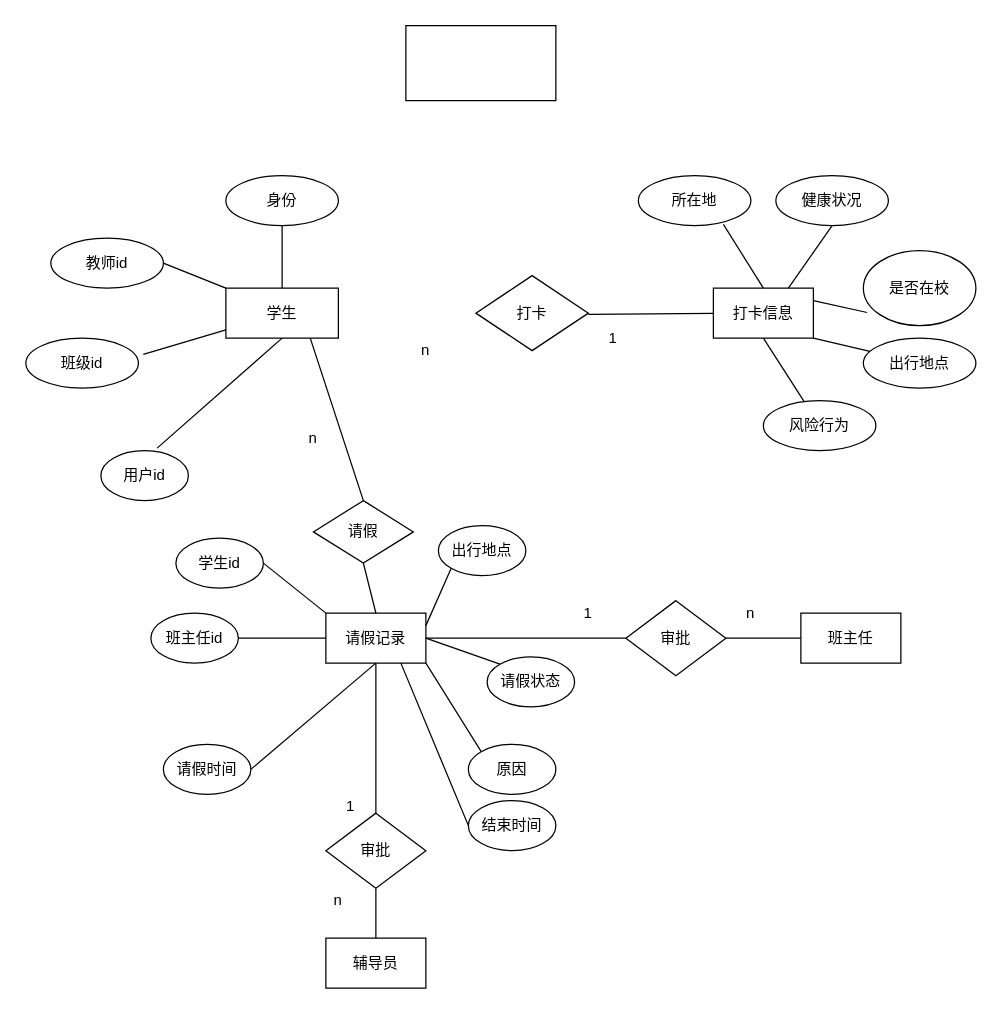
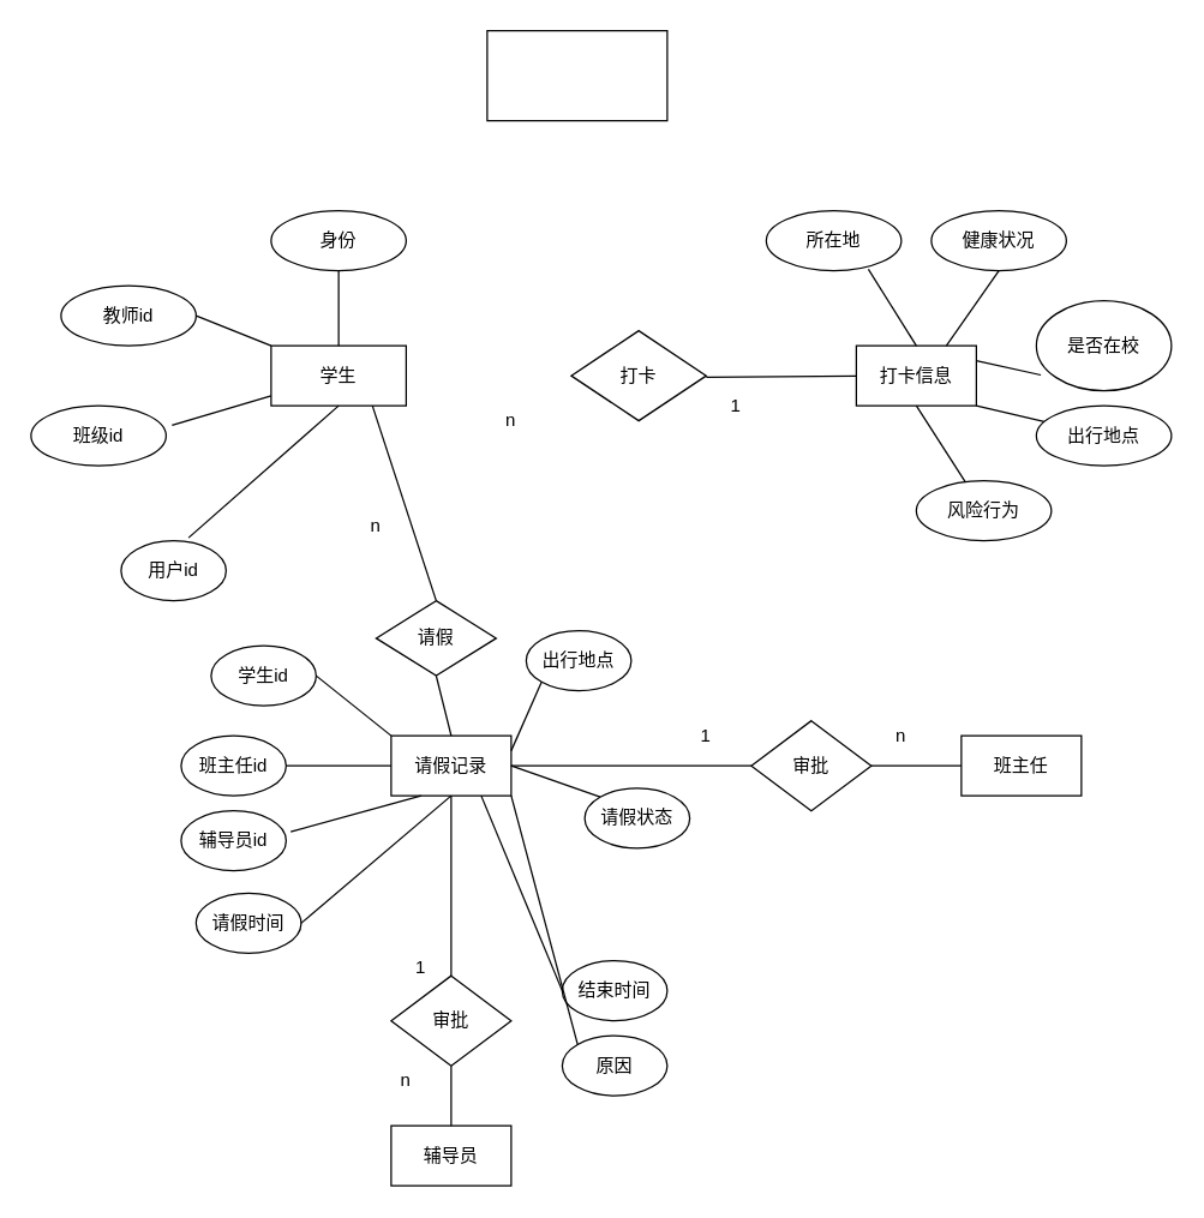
+ <mxCell id="41" value="" style="endArrow=none;html=1;entryX=1.043;entryY=0.35;entryDx=0;entryDy=0;exitX=0.25;exitY=1;exitDx=0;exitDy=0;entryPerimeter=0;" edge="1" parent="1" source="29" target="33"><mxGeometry width="50" height="50" relative="1" as="geometry"><mxPoint x="330" y="520" as="sourcePoint" /><mxPoint x="320" y="480" as="targetPoint" /></mxGeometry></mxCell>
+ <mxCell id="33" value="辅导员id" style="ellipse;whiteSpace=wrap;html=1;" vertex="1" parent="1"><mxGeometry x="120" y="540" width="70" height="40" as="geometry" /></mxCell>
- <mxCell id="36" value="原因" style="ellipse;whiteSpace=wrap;html=1;" vertex="1" parent="1"><mxGeometry x="374" y="595" width="70" height="40" as="geometry" /></mxCell>
+ <mxCell id="36" value="原因" style="ellipse;whiteSpace=wrap;html=1;" vertex="1" parent="1"><mxGeometry x="374" y="690" width="70" height="40" as="geometry" /></mxCell>
